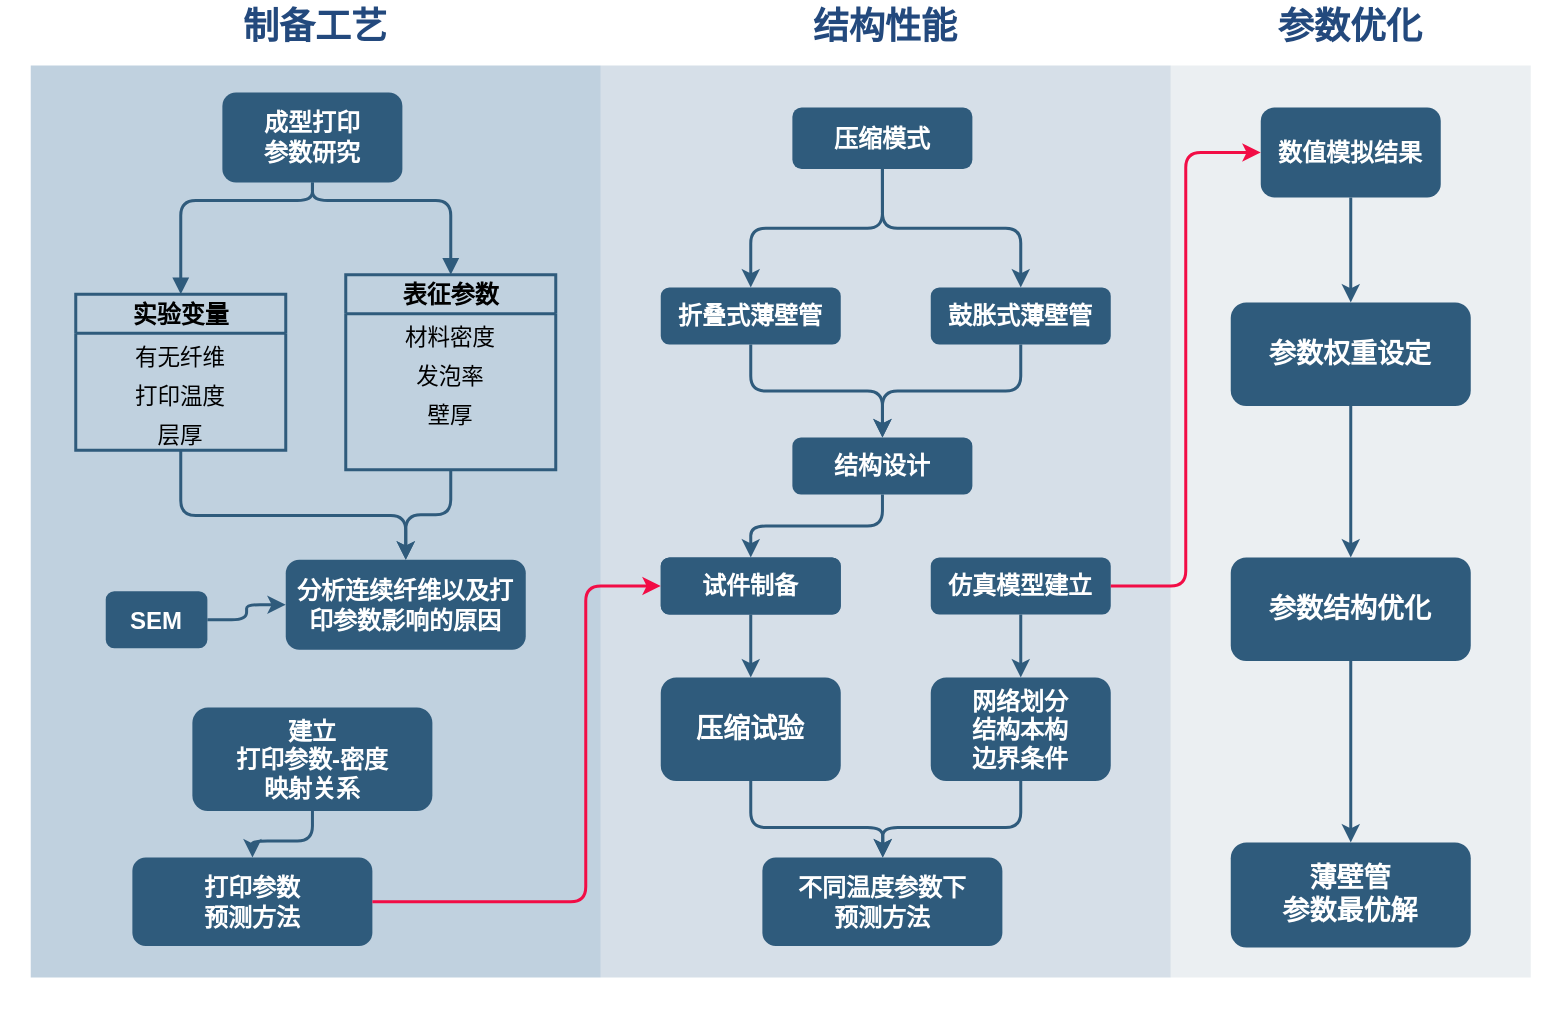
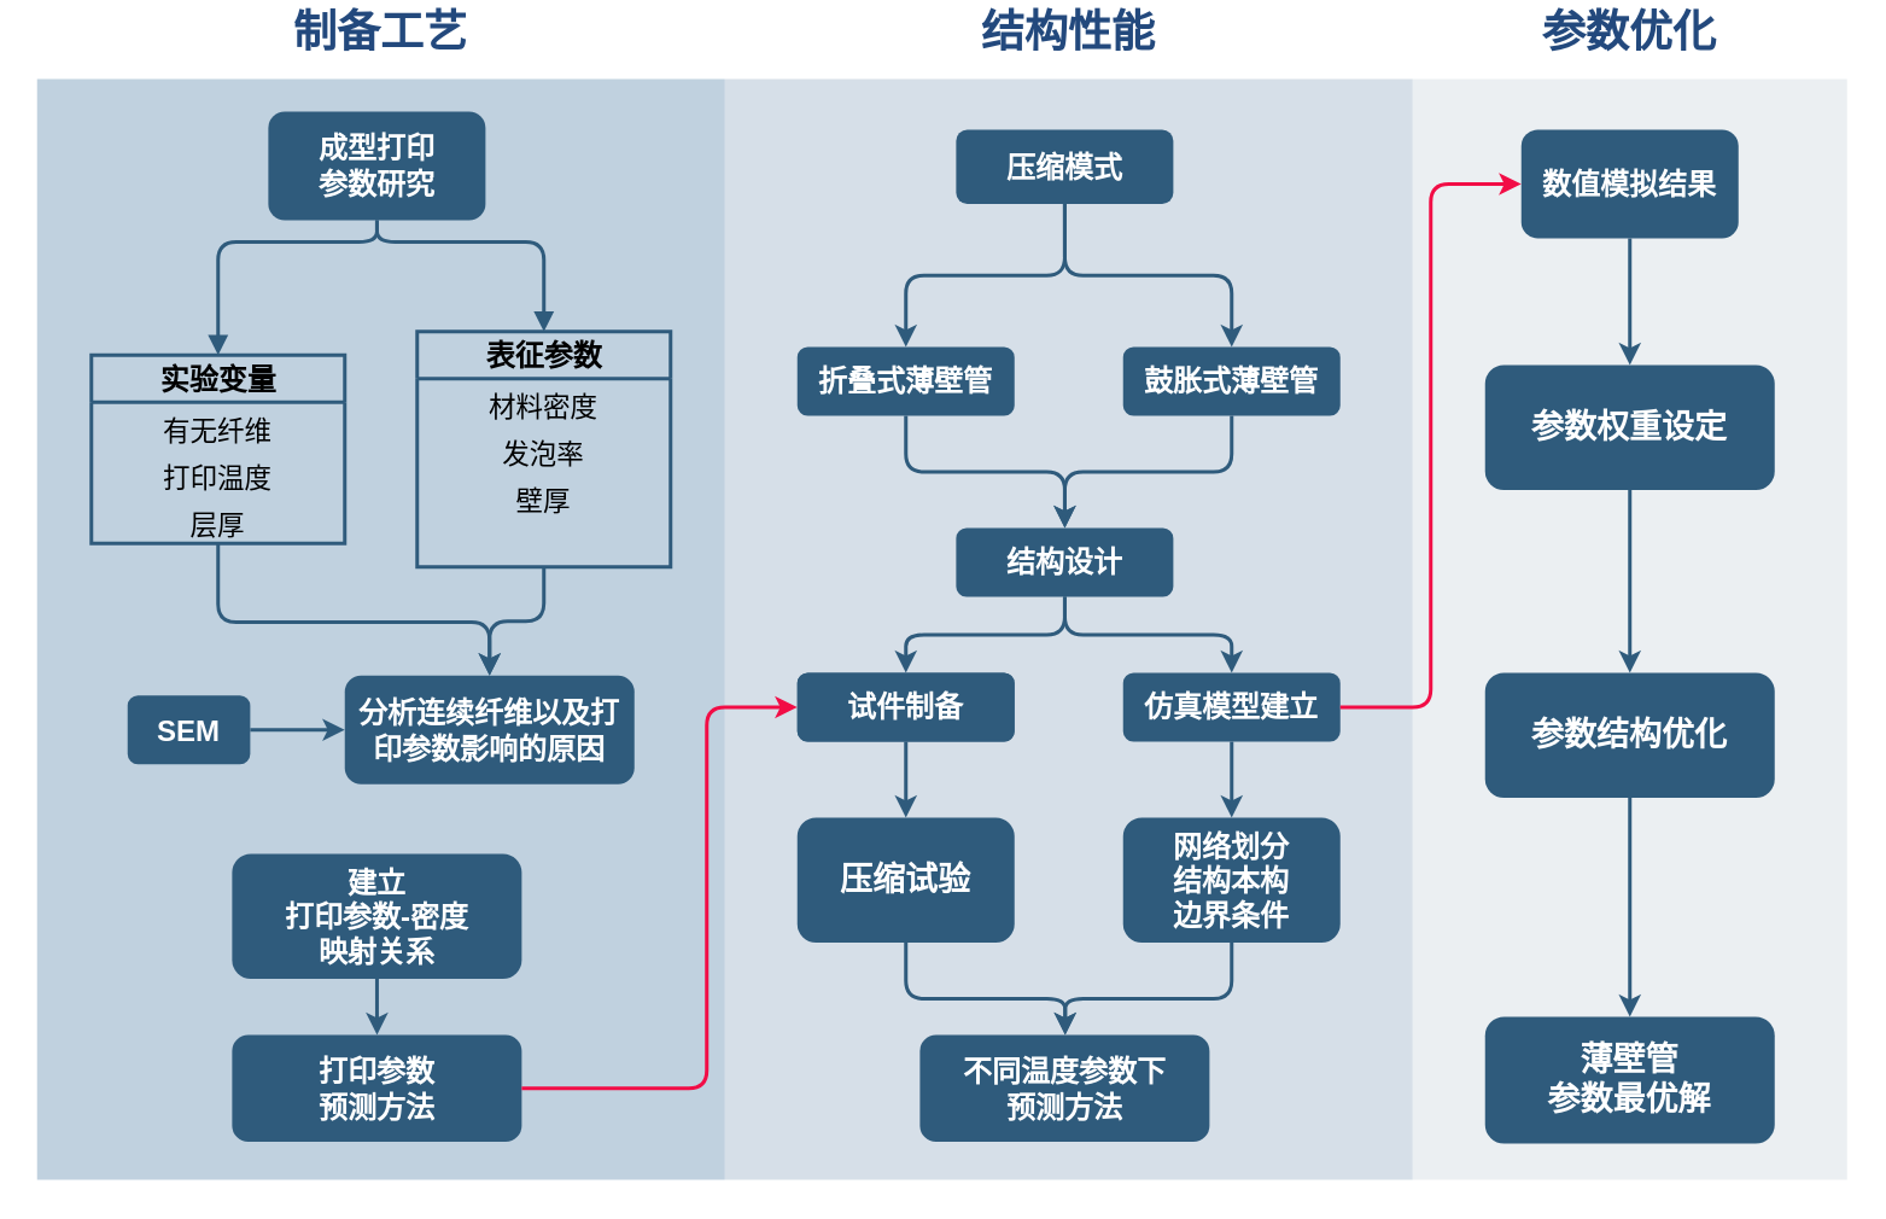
+ <mxCell id="39" value="" style="edgeStyle=orthogonalEdgeStyle;rounded=1;orthogonalLoop=1;jettySize=auto;html=1;entryX=0.5;entryY=0;entryDx=0;entryDy=0;strokeColor=#2f5b7c;strokeWidth=2;" parent="22" source="34" target="33" edge="1"><mxGeometry relative="1" as="geometry" /></mxCell>
- <mxCell id="18" value="&lt;span style=&quot;font-size: 16px;&quot;&gt;&lt;b&gt;SEM&lt;/b&gt;&lt;/span&gt;" style="whiteSpace=wrap;shadow=0;fontColor=#FFFFFF;fontFamily=Helvetica;fontStyle=0;html=1;fontSize=12;plain-purple;strokeColor=none;fillColor=#2f5b7c;gradientColor=none;spacing=6;verticalAlign=middle;rounded=1;" parent="2" vertex="1"><mxGeometry x="50" y="373.5" width="67.75" height="38" as="geometry" /></mxCell>
+ <mxCell id="18" value="&lt;span style=&quot;font-size: 16px;&quot;&gt;&lt;b&gt;SEM&lt;/b&gt;&lt;/span&gt;" style="whiteSpace=wrap;shadow=0;fontColor=#FFFFFF;fontFamily=Helvetica;fontStyle=0;html=1;fontSize=12;plain-purple;strokeColor=none;fillColor=#2f5b7c;gradientColor=none;spacing=6;verticalAlign=middle;rounded=1;" parent="2" vertex="1"><mxGeometry x="50" y="363.5" width="67.75" height="38" as="geometry" /></mxCell>
- <mxCell id="21" value="&lt;font style=&quot;font-size: 16px;&quot;&gt;&lt;b&gt;打印参数&lt;br&gt;预测方法&lt;br&gt;&lt;/b&gt;&lt;/font&gt;" style="whiteSpace=wrap;shadow=0;fontColor=#FFFFFF;fontFamily=Helvetica;fontStyle=0;html=1;fontSize=12;plain-purple;strokeColor=none;fillColor=#2f5b7c;gradientColor=none;spacing=6;verticalAlign=middle;rounded=1;" parent="2" vertex="1"><mxGeometry x="67.75" y="551" width="160" height="59" as="geometry" /></mxCell>
+ <mxCell id="21" value="&lt;font style=&quot;font-size: 16px;&quot;&gt;&lt;b&gt;打印参数&lt;br&gt;预测方法&lt;br&gt;&lt;/b&gt;&lt;/font&gt;" style="whiteSpace=wrap;shadow=0;fontColor=#FFFFFF;fontFamily=Helvetica;fontStyle=0;html=1;fontSize=12;plain-purple;strokeColor=none;fillColor=#2f5b7c;gradientColor=none;spacing=6;verticalAlign=middle;rounded=1;" parent="2" vertex="1"><mxGeometry x="107.75" y="551" width="160" height="59" as="geometry" /></mxCell>
